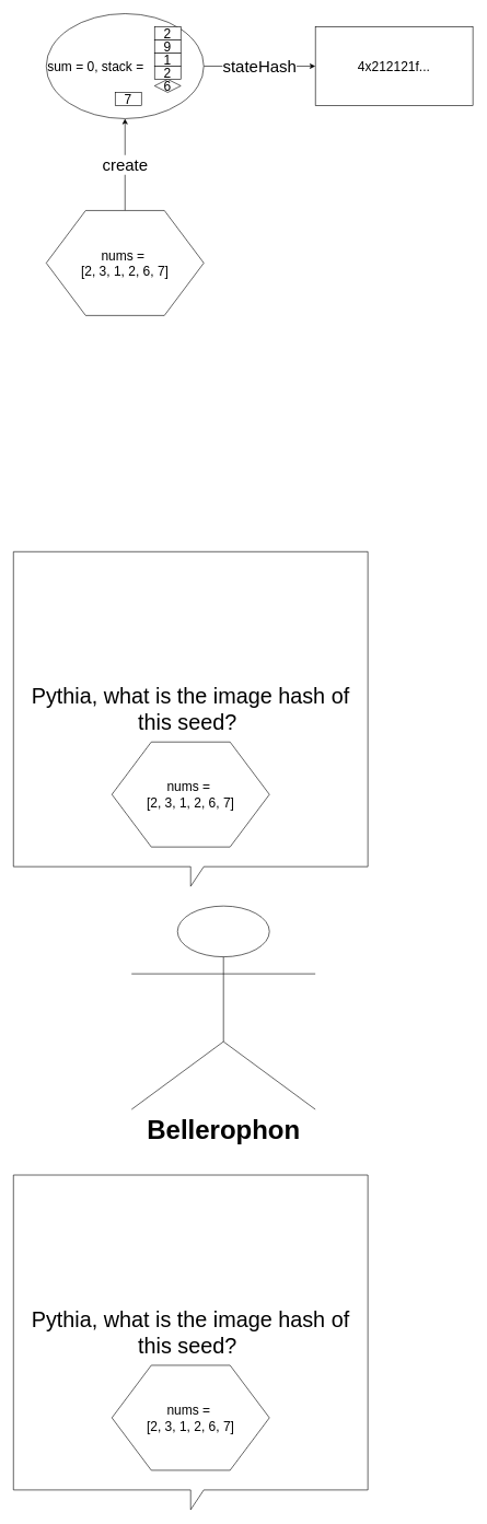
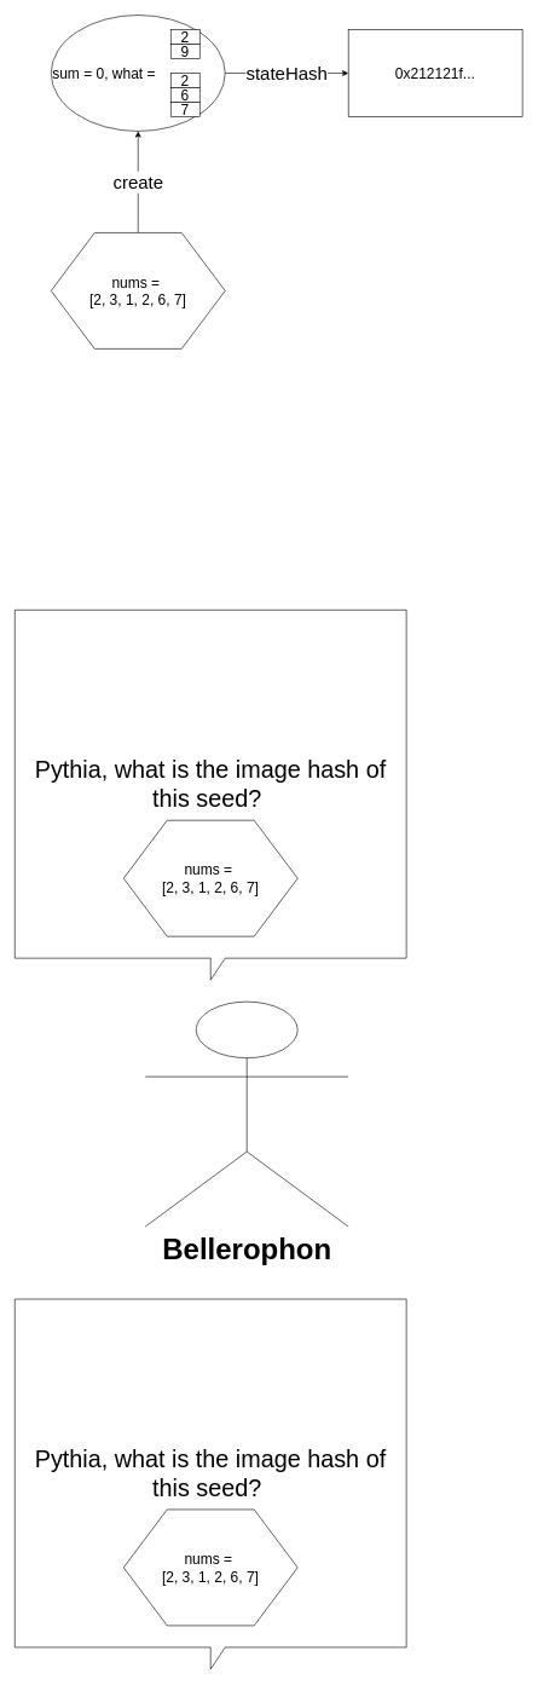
- <mxCell id="13" value="&lt;font style=&quot;font-size: 20px;&quot;&gt;1&lt;/font&gt;" style="rounded=0;whiteSpace=wrap;html=1;fontSize=20;" vertex="1" parent="1"><mxGeometry x="235" y="80" width="40" height="20" as="geometry" /></mxCell>
- <mxCell id="10" value="&lt;font style=&quot;font-size: 20px&quot;&gt;sum = 0, stack =&amp;nbsp;&lt;/font&gt;" style="ellipse;whiteSpace=wrap;html=1;align=left;" vertex="1" parent="1"><mxGeometry x="70" y="20" width="240" height="160" as="geometry" /></mxCell>
+ <mxCell id="10" value="&lt;font style=&quot;font-size: 20px&quot;&gt;sum = 0, what =&amp;nbsp;&lt;/font&gt;" style="ellipse;whiteSpace=wrap;html=1;align=left;" vertex="1" parent="1"><mxGeometry x="70" y="20" width="240" height="160" as="geometry" /></mxCell>
- <mxCell id="17" value="4x212121f..." style="rounded=0;whiteSpace=wrap;html=1;fontSize=20;" vertex="1" parent="1"><mxGeometry x="480" y="40" width="240" height="120" as="geometry" /></mxCell>
+ <mxCell id="17" value="0x212121f..." style="rounded=0;whiteSpace=wrap;html=1;fontSize=20;" vertex="1" parent="1"><mxGeometry x="480" y="40" width="240" height="120" as="geometry" /></mxCell>
- <mxCell id="15" value="&lt;font style=&quot;font-size: 20px;&quot;&gt;6&lt;/font&gt;" style="rhombus;whiteSpace=wrap;html=1;fontSize=20;" vertex="1" parent="1"><mxGeometry x="235" y="120" width="40" height="20" as="geometry" /></mxCell>
+ <mxCell id="15" value="&lt;font style=&quot;font-size: 20px;&quot;&gt;6&lt;/font&gt;" style="rounded=0;whiteSpace=wrap;html=1;fontSize=20;" vertex="1" parent="1"><mxGeometry x="235" y="120" width="40" height="20" as="geometry" /></mxCell>
- <mxCell id="16" value="&lt;font style=&quot;font-size: 20px;&quot;&gt;7&lt;/font&gt;" style="rounded=0;whiteSpace=wrap;html=1;fontSize=20;" vertex="1" parent="1"><mxGeometry x="175" y="140" width="40" height="20" as="geometry" /></mxCell>
+ <mxCell id="16" value="&lt;font style=&quot;font-size: 20px;&quot;&gt;7&lt;/font&gt;" style="rounded=0;whiteSpace=wrap;html=1;fontSize=20;" vertex="1" parent="1"><mxGeometry x="235" y="140" width="40" height="20" as="geometry" /></mxCell>
